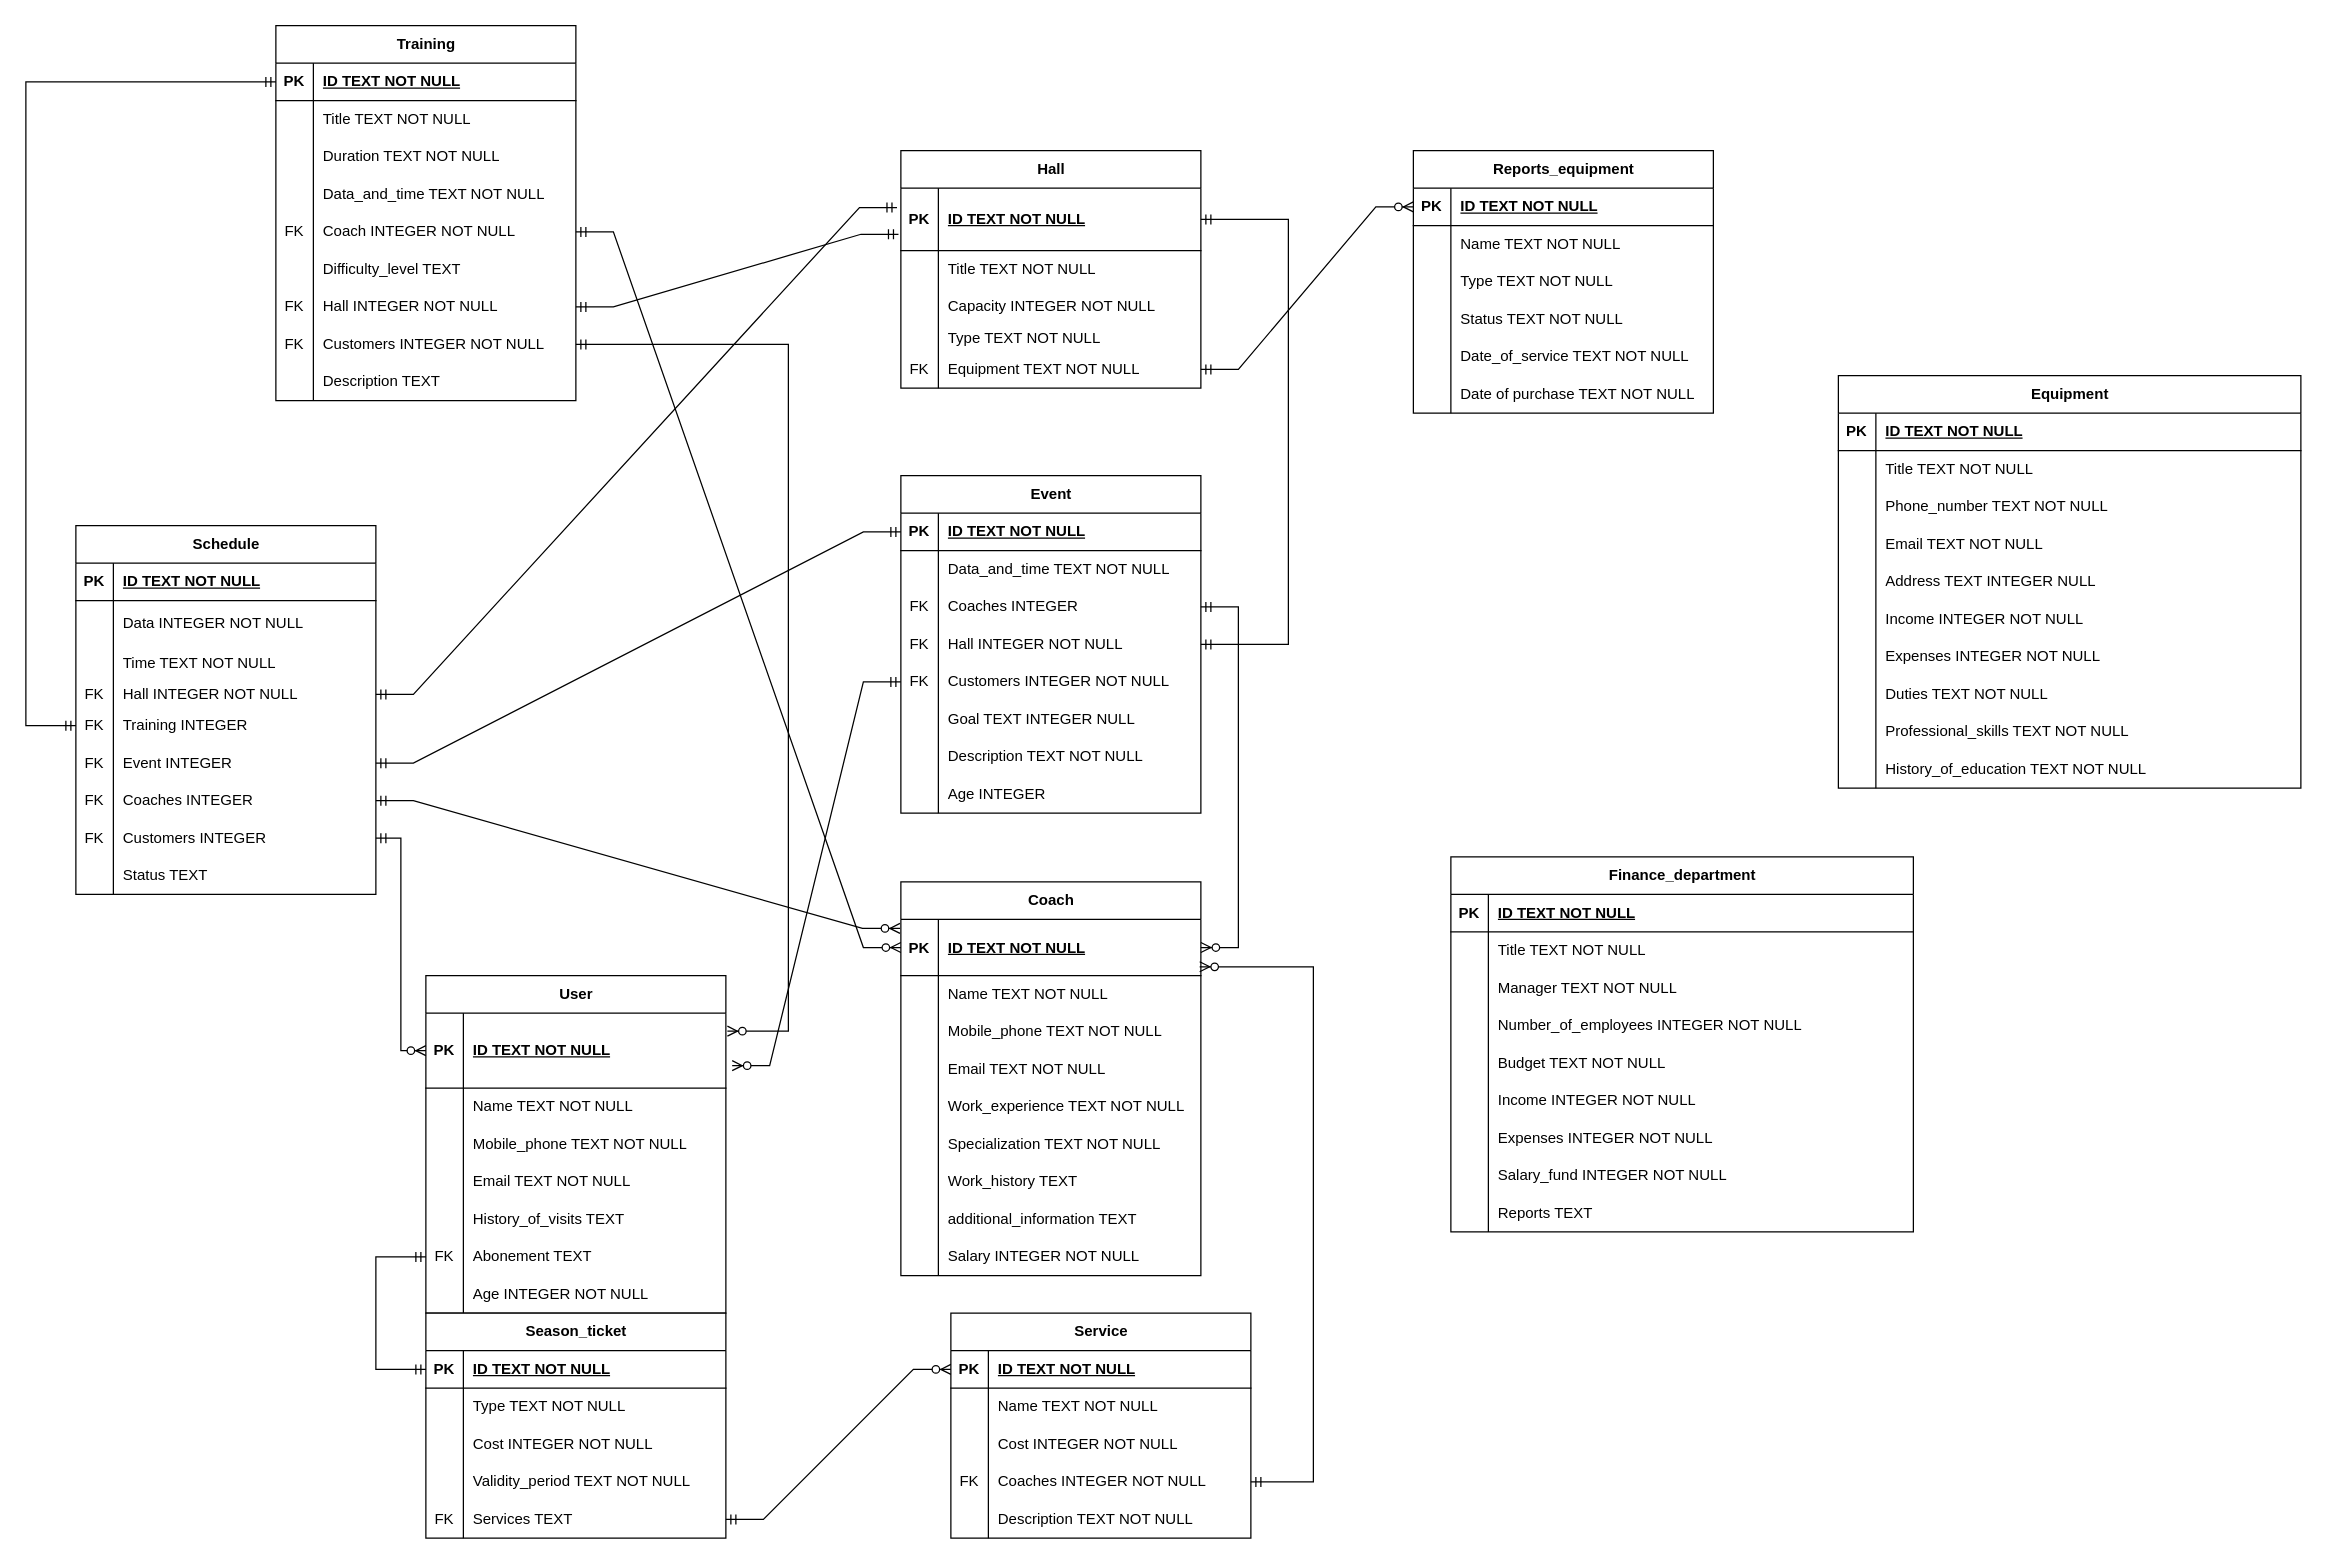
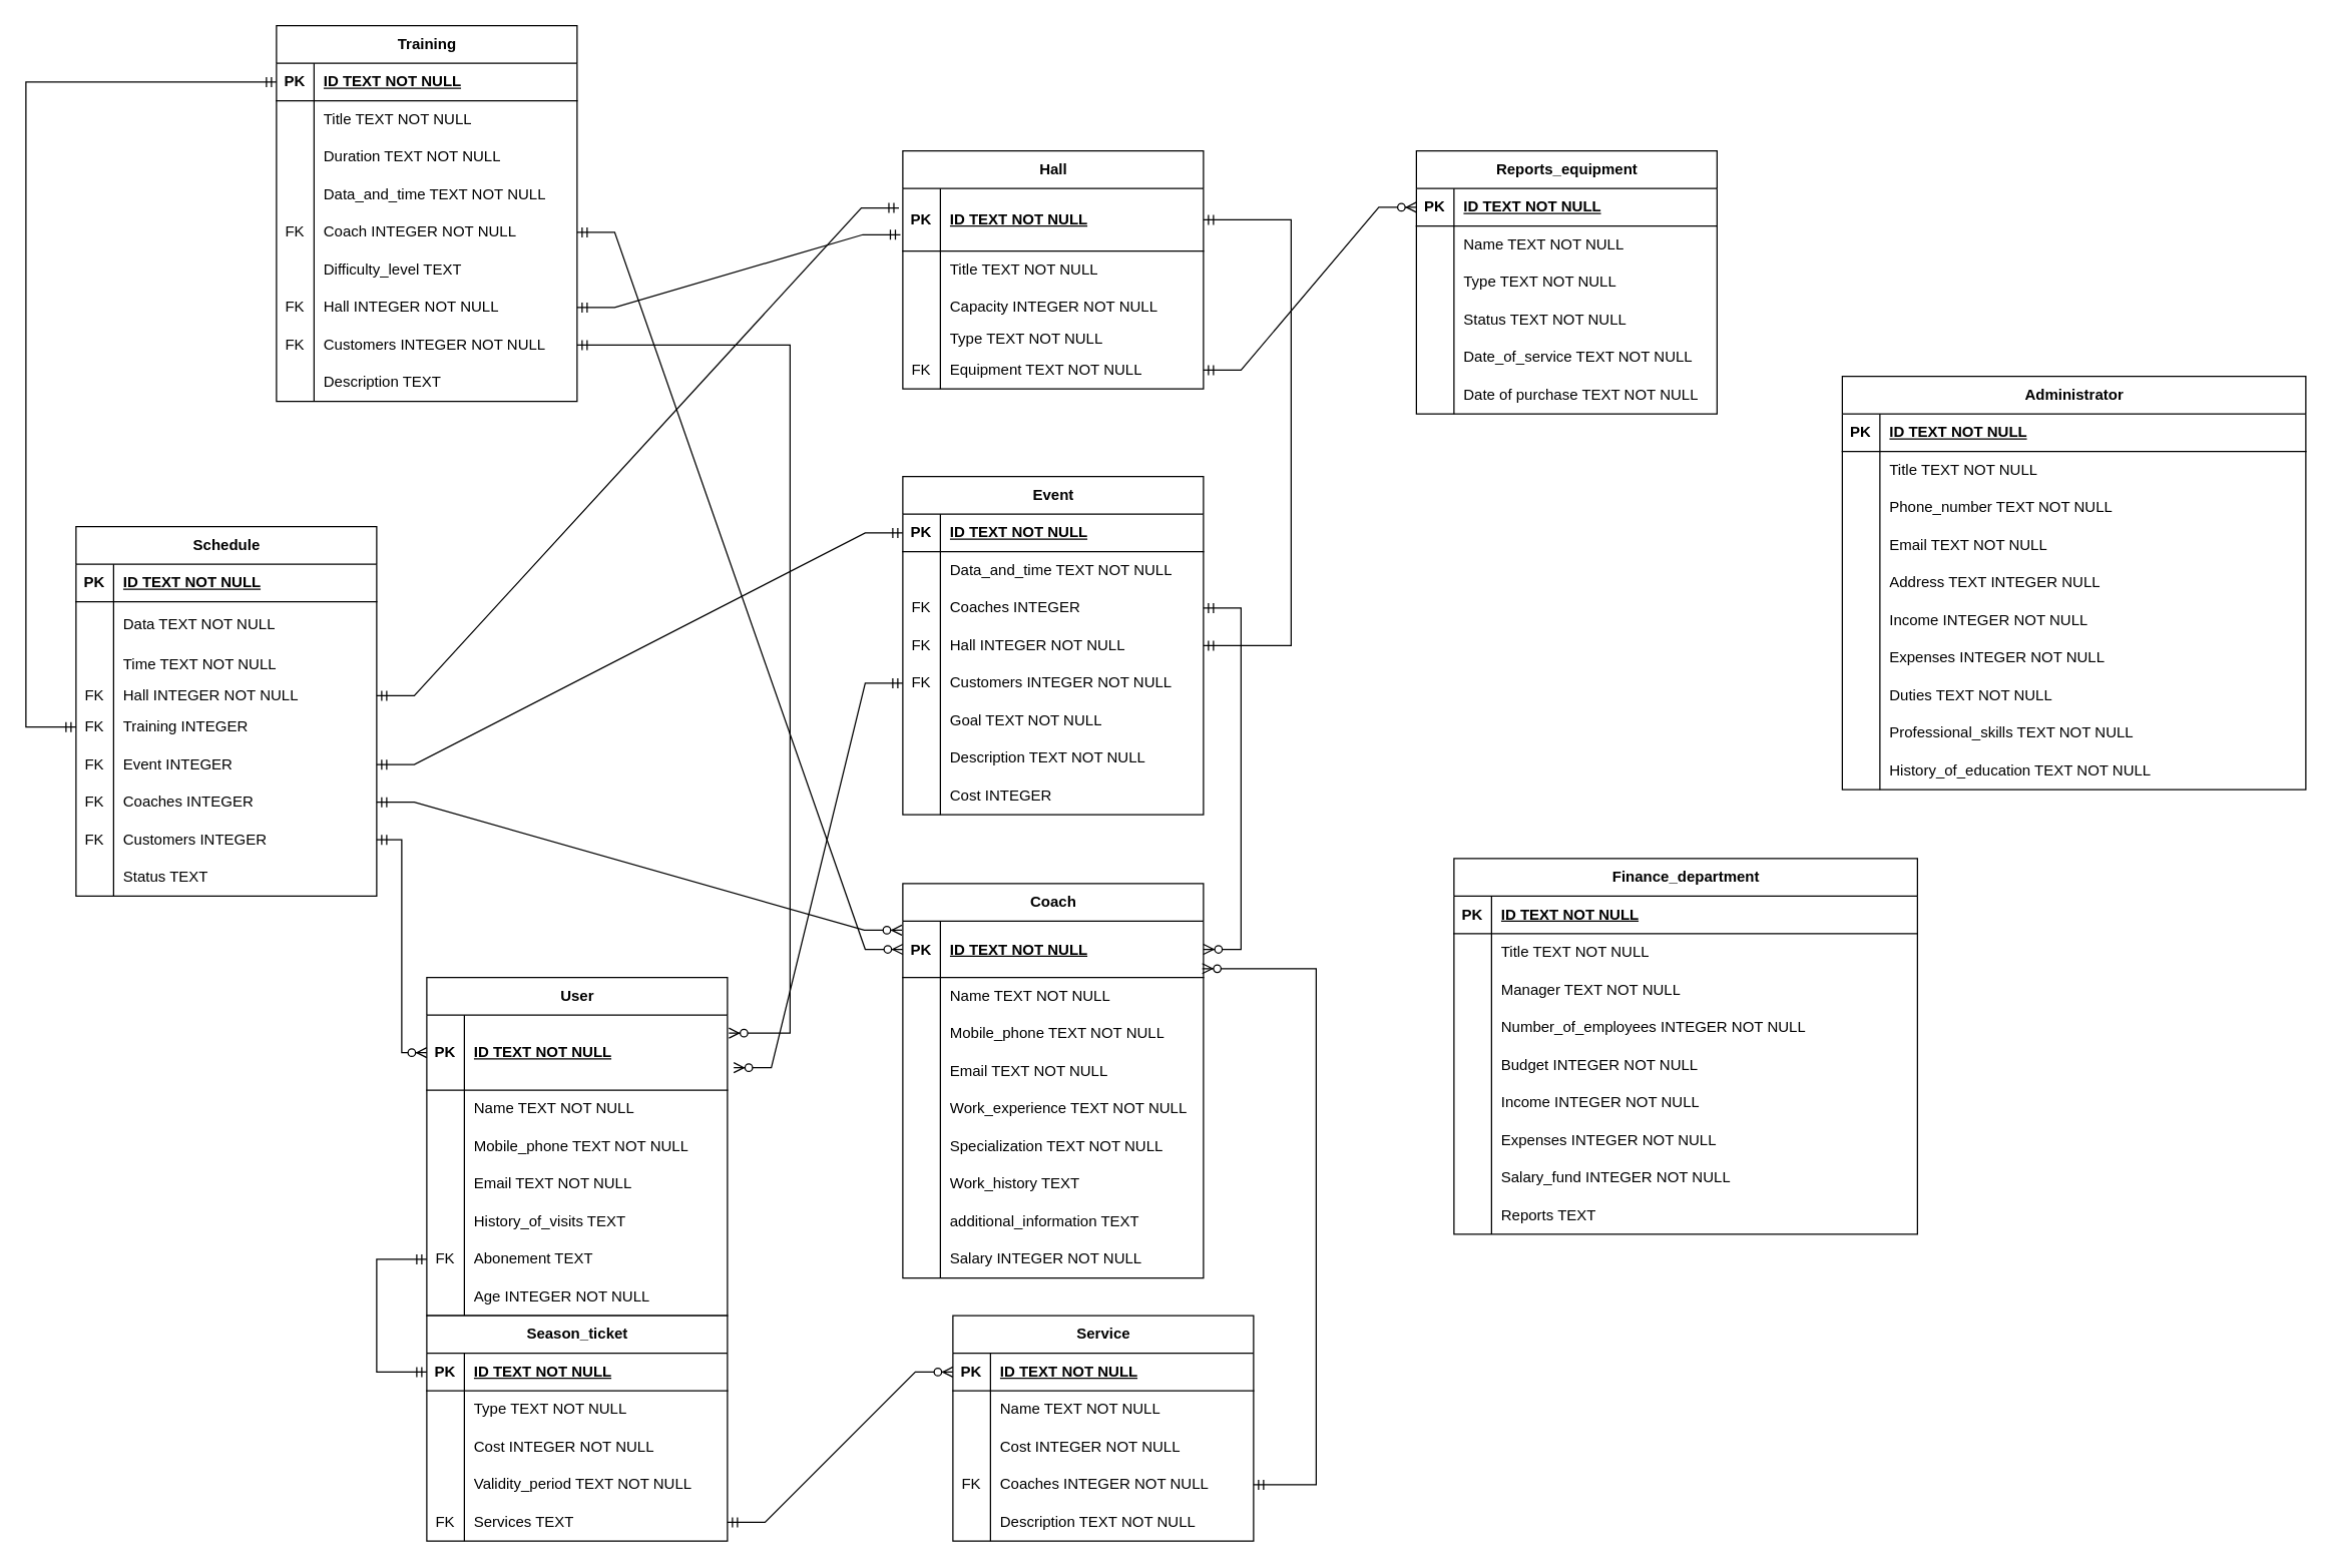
- <mxCell id="228" value="Equipment" style="shape=table;startSize=30;container=1;collapsible=1;childLayout=tableLayout;fixedRows=1;rowLines=0;fontStyle=1;align=center;resizeLast=1;html=1;" vertex="1" parent="1"><mxGeometry x="1470" y="300" width="370" height="330" as="geometry" /></mxCell>
+ <mxCell id="228" value="Administrator" style="shape=table;startSize=30;container=1;collapsible=1;childLayout=tableLayout;fixedRows=1;rowLines=0;fontStyle=1;align=center;resizeLast=1;html=1;" vertex="1" parent="1"><mxGeometry x="1470" y="300" width="370" height="330" as="geometry" /></mxCell>
- <mxCell id="90" value="Data INTEGER NOT NULL" style="shape=partialRectangle;connectable=0;fillColor=none;top=0;left=0;bottom=0;right=0;align=left;spacingLeft=6;overflow=hidden;whiteSpace=wrap;html=1;" vertex="1" parent="88"><mxGeometry x="30" width="210" height="35" as="geometry"><mxRectangle width="210" height="35" as="alternateBounds" /></mxGeometry></mxCell>
+ <mxCell id="90" value="Data TEXT NOT NULL" style="shape=partialRectangle;connectable=0;fillColor=none;top=0;left=0;bottom=0;right=0;align=left;spacingLeft=6;overflow=hidden;whiteSpace=wrap;html=1;" vertex="1" parent="88"><mxGeometry x="30" width="210" height="35" as="geometry"><mxRectangle width="210" height="35" as="alternateBounds" /></mxGeometry></mxCell>
- <mxCell id="165" value="Goal TEXT INTEGER NULL" style="shape=partialRectangle;connectable=0;fillColor=none;top=0;left=0;bottom=0;right=0;align=left;spacingLeft=6;overflow=hidden;whiteSpace=wrap;html=1;" vertex="1" parent="163"><mxGeometry x="30" width="210" height="30" as="geometry"><mxRectangle width="210" height="30" as="alternateBounds" /></mxGeometry></mxCell>
+ <mxCell id="165" value="Goal TEXT NOT NULL" style="shape=partialRectangle;connectable=0;fillColor=none;top=0;left=0;bottom=0;right=0;align=left;spacingLeft=6;overflow=hidden;whiteSpace=wrap;html=1;" vertex="1" parent="163"><mxGeometry x="30" width="210" height="30" as="geometry"><mxRectangle width="210" height="30" as="alternateBounds" /></mxGeometry></mxCell>
- <mxCell id="171" value="Age INTEGER" style="shape=partialRectangle;connectable=0;fillColor=none;top=0;left=0;bottom=0;right=0;align=left;spacingLeft=6;overflow=hidden;whiteSpace=wrap;html=1;" vertex="1" parent="169"><mxGeometry x="30" width="210" height="30" as="geometry"><mxRectangle width="210" height="30" as="alternateBounds" /></mxGeometry></mxCell>
+ <mxCell id="171" value="Cost INTEGER" style="shape=partialRectangle;connectable=0;fillColor=none;top=0;left=0;bottom=0;right=0;align=left;spacingLeft=6;overflow=hidden;whiteSpace=wrap;html=1;" vertex="1" parent="169"><mxGeometry x="30" width="210" height="30" as="geometry"><mxRectangle width="210" height="30" as="alternateBounds" /></mxGeometry></mxCell>
- <mxCell id="215" value="Budget TEXT NOT NULL" style="shape=partialRectangle;connectable=0;fillColor=none;top=0;left=0;bottom=0;right=0;align=left;spacingLeft=6;overflow=hidden;whiteSpace=wrap;html=1;" vertex="1" parent="213"><mxGeometry x="30" width="340" height="30" as="geometry"><mxRectangle width="340" height="30" as="alternateBounds" /></mxGeometry></mxCell>
+ <mxCell id="215" value="Budget INTEGER NOT NULL" style="shape=partialRectangle;connectable=0;fillColor=none;top=0;left=0;bottom=0;right=0;align=left;spacingLeft=6;overflow=hidden;whiteSpace=wrap;html=1;" vertex="1" parent="213"><mxGeometry x="30" width="340" height="30" as="geometry"><mxRectangle width="340" height="30" as="alternateBounds" /></mxGeometry></mxCell>
